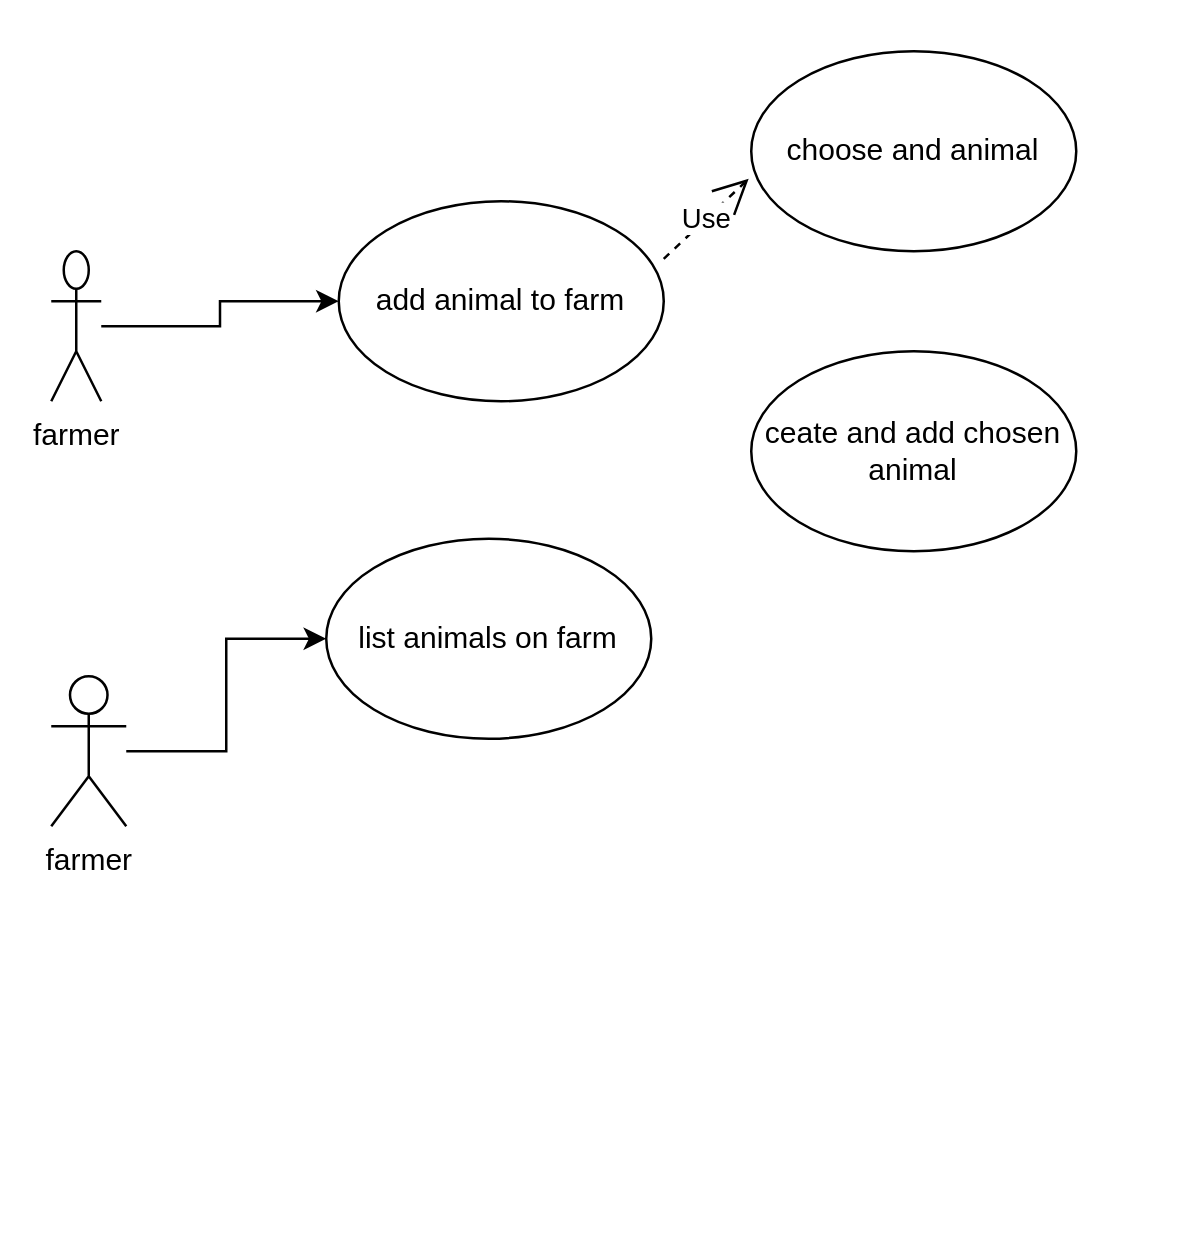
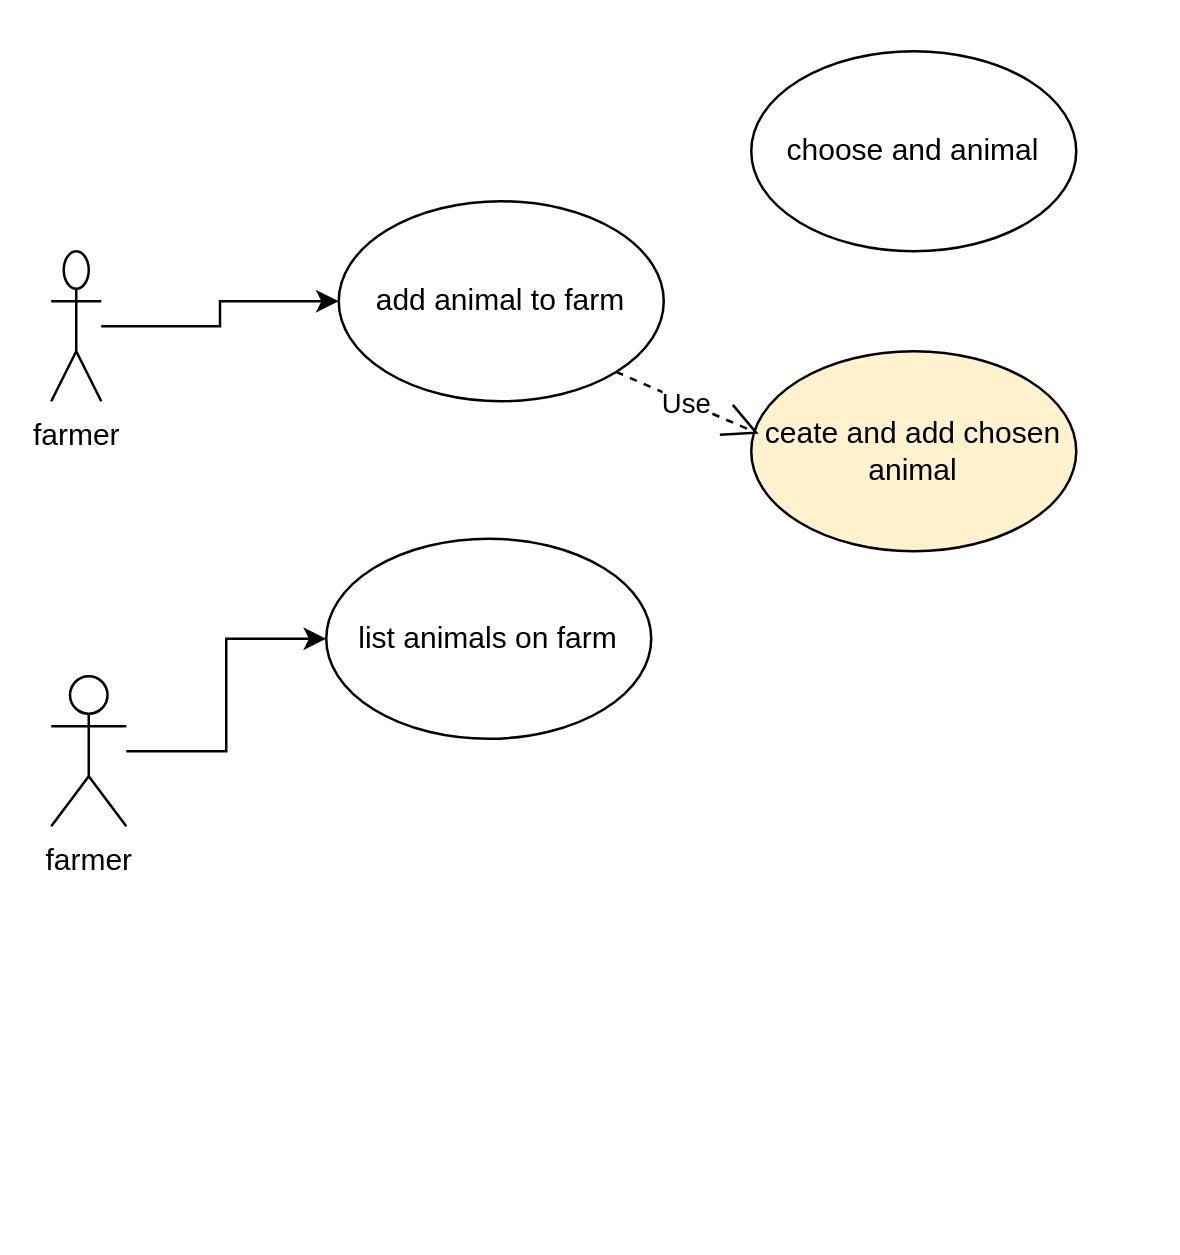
- <mxCell id="16" value="Use" style="endArrow=open;endSize=12;dashed=1;html=1;exitX=1;exitY=0.288;exitDx=0;exitDy=0;entryX=-0.008;entryY=0.638;entryDx=0;entryDy=0;entryPerimeter=0;exitPerimeter=0;" edge="1" parent="1" source="9" target="10"><mxGeometry width="160" relative="1" as="geometry"><mxPoint x="240.962" y="158.284" as="sourcePoint" /><mxPoint x="302.99" y="183.04" as="targetPoint" /></mxGeometry></mxCell>
+ <mxCell id="15" value="Use" style="endArrow=open;endSize=12;dashed=1;html=1;exitX=1;exitY=1;exitDx=0;exitDy=0;entryX=0.023;entryY=0.413;entryDx=0;entryDy=0;entryPerimeter=0;" edge="1" parent="1" source="9" target="11"><mxGeometry width="160" relative="1" as="geometry"><mxPoint x="250" y="290" as="sourcePoint" /><mxPoint x="410" y="290" as="targetPoint" /></mxGeometry></mxCell>
- <mxCell id="11" value="ceate and add chosen animal" style="ellipse;whiteSpace=wrap;html=1;" parent="1" vertex="1"><mxGeometry x="300" y="140" width="130" height="80" as="geometry" /></mxCell>
+ <mxCell id="11" value="ceate and add chosen animal" style="ellipse;whiteSpace=wrap;html=1;fillColor=#fff2cc;" parent="1" vertex="1"><mxGeometry x="300" y="140" width="130" height="80" as="geometry" /></mxCell>
